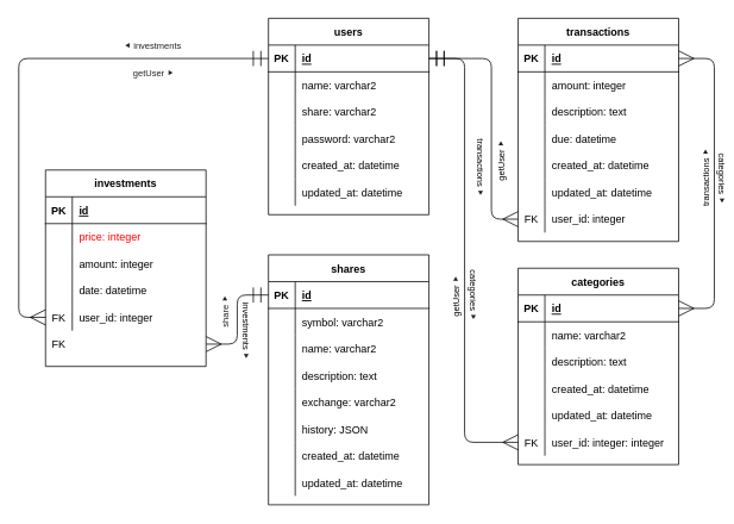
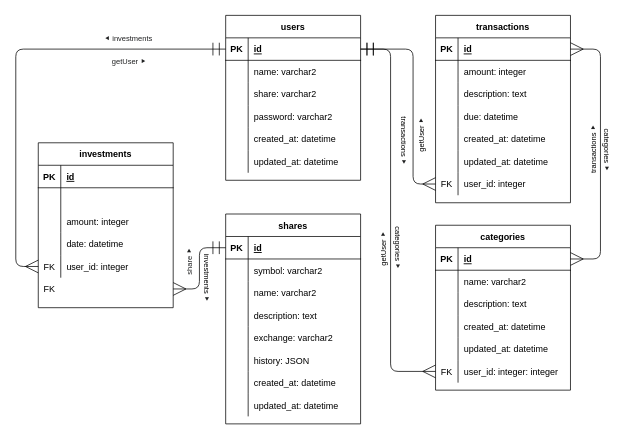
- <mxCell id="108" value="price: integer" style="shape=partialRectangle;connectable=0;fillColor=none;top=0;left=0;bottom=0;right=0;align=left;spacingLeft=6;overflow=hidden;strokeColor=none;fontColor=#FF0000;" vertex="1" parent="106"><mxGeometry x="30" width="150" height="30" as="geometry" /></mxCell>
